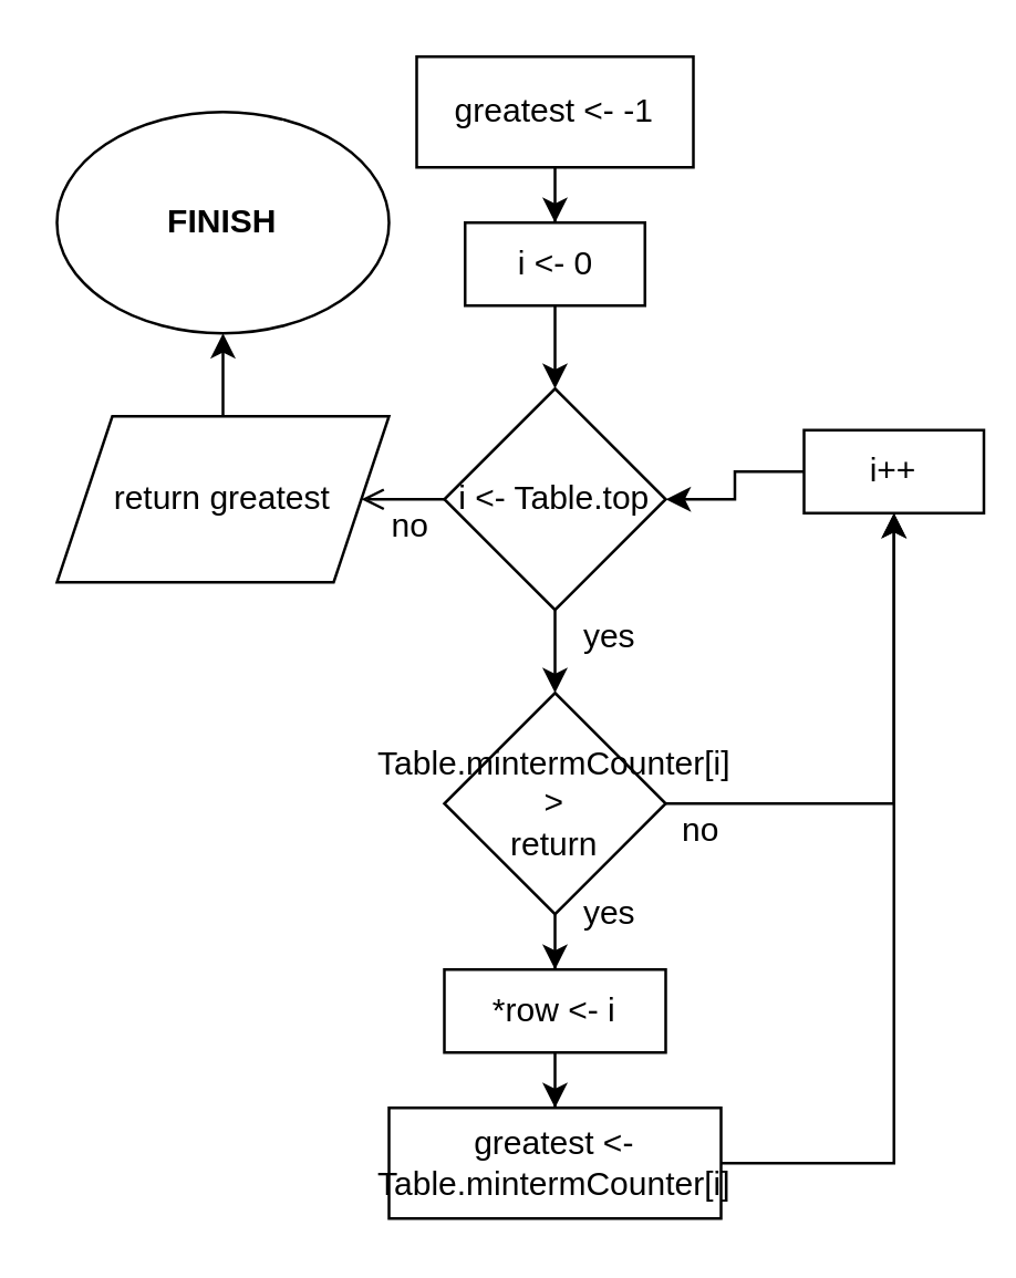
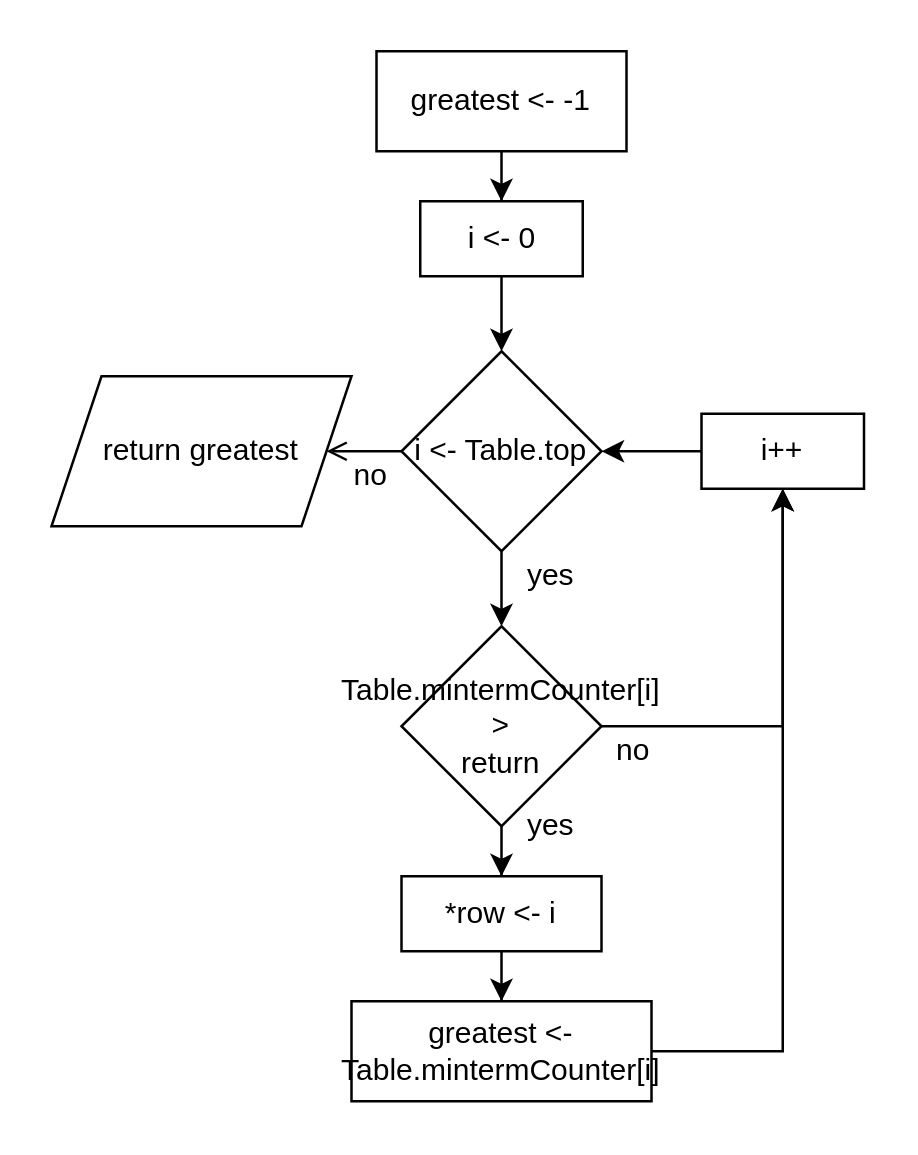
- <mxCell id="2" value="FINISH" style="ellipse;whiteSpace=wrap;html=1;fontStyle=1" vertex="1" parent="1"><mxGeometry x="20" y="40" width="120" height="80" as="geometry" /></mxCell>
- <mxCell id="19" value="" style="edgeStyle=orthogonalEdgeStyle;rounded=0;orthogonalLoop=1;jettySize=auto;html=1;" edge="1" parent="1" source="20" target="2"><mxGeometry relative="1" as="geometry" /></mxCell>
- <mxCell id="18" value="i++" style="rounded=0;whiteSpace=wrap;html=1;" vertex="1" parent="1"><mxGeometry x="290" y="155" width="65" height="30" as="geometry" /></mxCell>
+ <mxCell id="18" value="i++" style="rounded=0;whiteSpace=wrap;html=1;" vertex="1" parent="1"><mxGeometry x="280" y="165" width="65" height="30" as="geometry" /></mxCell>
